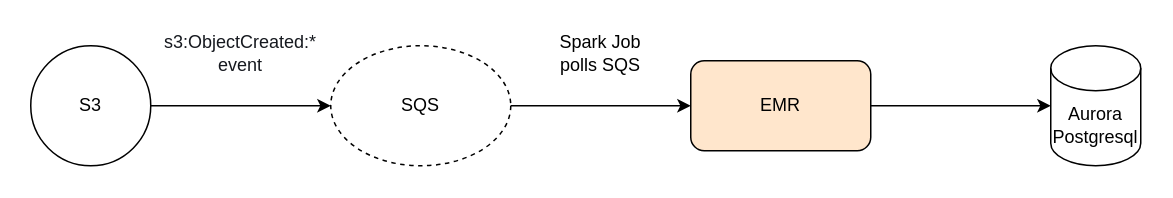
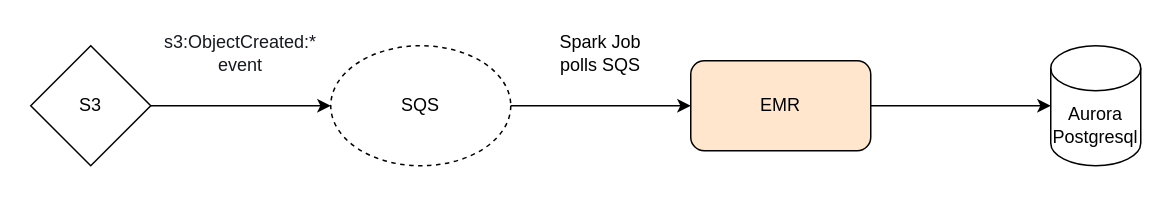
- <mxCell id="2" value="S3" style="ellipse;whiteSpace=wrap;html=1;aspect=fixed;" vertex="1" parent="1"><mxGeometry x="20" y="30" width="80" height="80" as="geometry" /></mxCell>
+ <mxCell id="2" value="S3" style="rhombus;whiteSpace=wrap;html=1;aspect=fixed;" vertex="1" parent="1"><mxGeometry x="20" y="30" width="80" height="80" as="geometry" /></mxCell>
